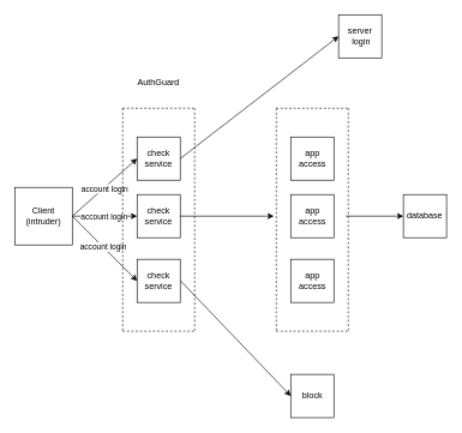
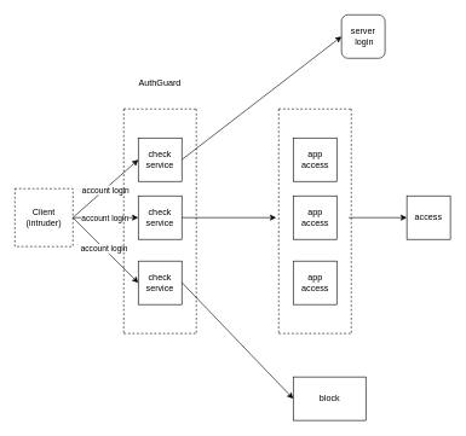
- <mxCell id="8" value="server&lt;div&gt;&amp;nbsp;login&lt;/div&gt;" style="whiteSpace=wrap;html=1;aspect=fixed;" parent="1" vertex="1"><mxGeometry x="470" y="20" width="60" height="60" as="geometry" /></mxCell>
+ <mxCell id="8" value="server&lt;div&gt;&amp;nbsp;login&lt;/div&gt;" style="whiteSpace=wrap;html=1;aspect=fixed;rounded=1;" parent="1" vertex="1"><mxGeometry x="470" y="20" width="60" height="60" as="geometry" /></mxCell>
- <mxCell id="2" value="Client&lt;br&gt;(intruder)" style="whiteSpace=wrap;html=1;aspect=fixed;" parent="1" vertex="1"><mxGeometry x="20" y="260" width="80" height="80" as="geometry" /></mxCell>
+ <mxCell id="2" value="Client&lt;br&gt;(intruder)" style="whiteSpace=wrap;html=1;aspect=fixed;dashed=1;" parent="1" vertex="1"><mxGeometry x="20" y="260" width="80" height="80" as="geometry" /></mxCell>
- <mxCell id="9" value="database" style="whiteSpace=wrap;html=1;aspect=fixed;" parent="1" vertex="1"><mxGeometry x="560" y="270" width="60" height="60" as="geometry" /></mxCell>
+ <mxCell id="9" value="access" style="whiteSpace=wrap;html=1;aspect=fixed;" parent="1" vertex="1"><mxGeometry x="560" y="270" width="60" height="60" as="geometry" /></mxCell>
- <mxCell id="17" value="block" style="whiteSpace=wrap;html=1;aspect=fixed;" parent="1" vertex="1"><mxGeometry x="403.5" y="520" width="60" height="60" as="geometry" /></mxCell>
+ <mxCell id="17" value="block" style="whiteSpace=wrap;html=1;aspect=fixed;" parent="1" vertex="1"><mxGeometry x="403.5" y="520" width="100" height="60" as="geometry" /></mxCell>
